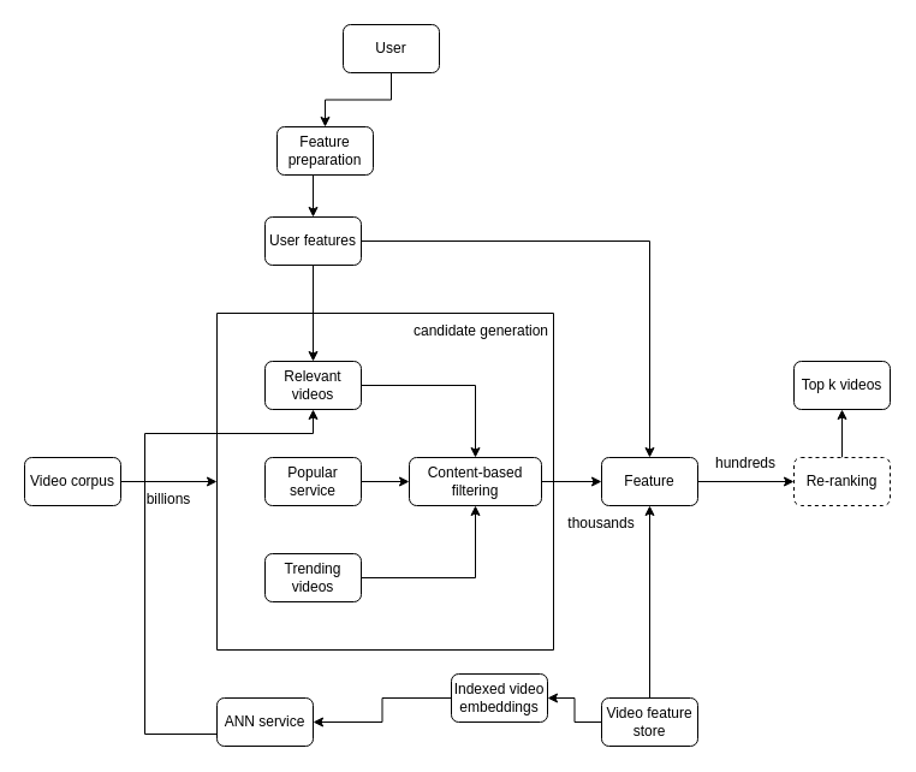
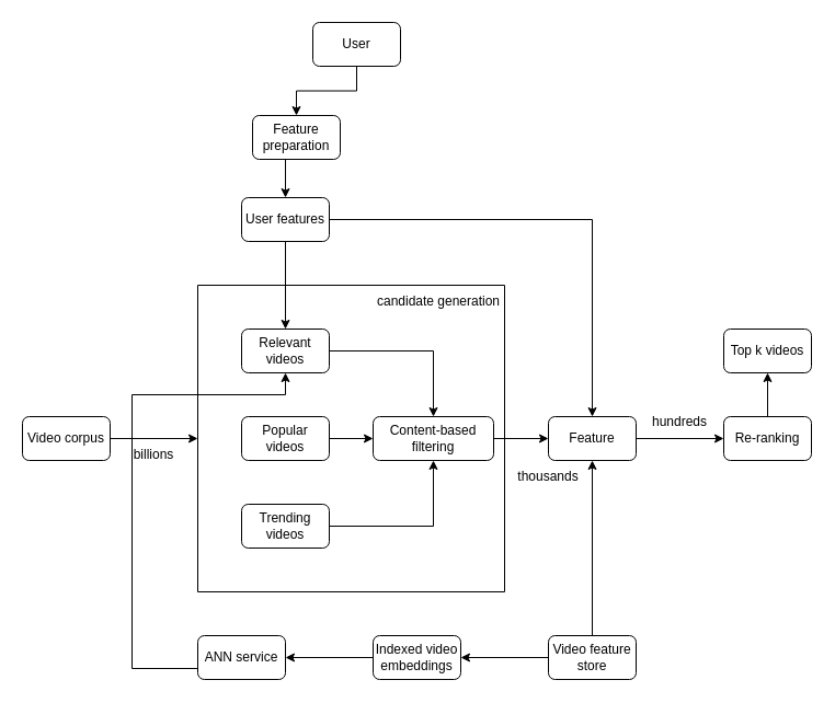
- <mxCell id="30" value="Popular service" style="rounded=1;whiteSpace=wrap;html=1;" parent="26" vertex="1"><mxGeometry x="40" y="120" width="80" height="40" as="geometry" /></mxCell>
+ <mxCell id="30" value="Popular videos" style="rounded=1;whiteSpace=wrap;html=1;" parent="26" vertex="1"><mxGeometry x="40" y="120" width="80" height="40" as="geometry" /></mxCell>
- <mxCell id="7" value="Re-ranking" style="rounded=1;whiteSpace=wrap;html=1;dashed=1;" parent="1" vertex="1"><mxGeometry x="660" y="380" width="80" height="40" as="geometry" /></mxCell>
+ <mxCell id="7" value="Re-ranking" style="rounded=1;whiteSpace=wrap;html=1;" parent="1" vertex="1"><mxGeometry x="660" y="380" width="80" height="40" as="geometry" /></mxCell>
- <mxCell id="25" value="Indexed video embeddings" style="rounded=1;whiteSpace=wrap;html=1;" parent="1" vertex="1"><mxGeometry x="375" y="560" width="80" height="40" as="geometry" /></mxCell>
+ <mxCell id="25" value="Indexed video embeddings" style="rounded=1;whiteSpace=wrap;html=1;" parent="1" vertex="1"><mxGeometry x="340" y="580" width="80" height="40" as="geometry" /></mxCell>
